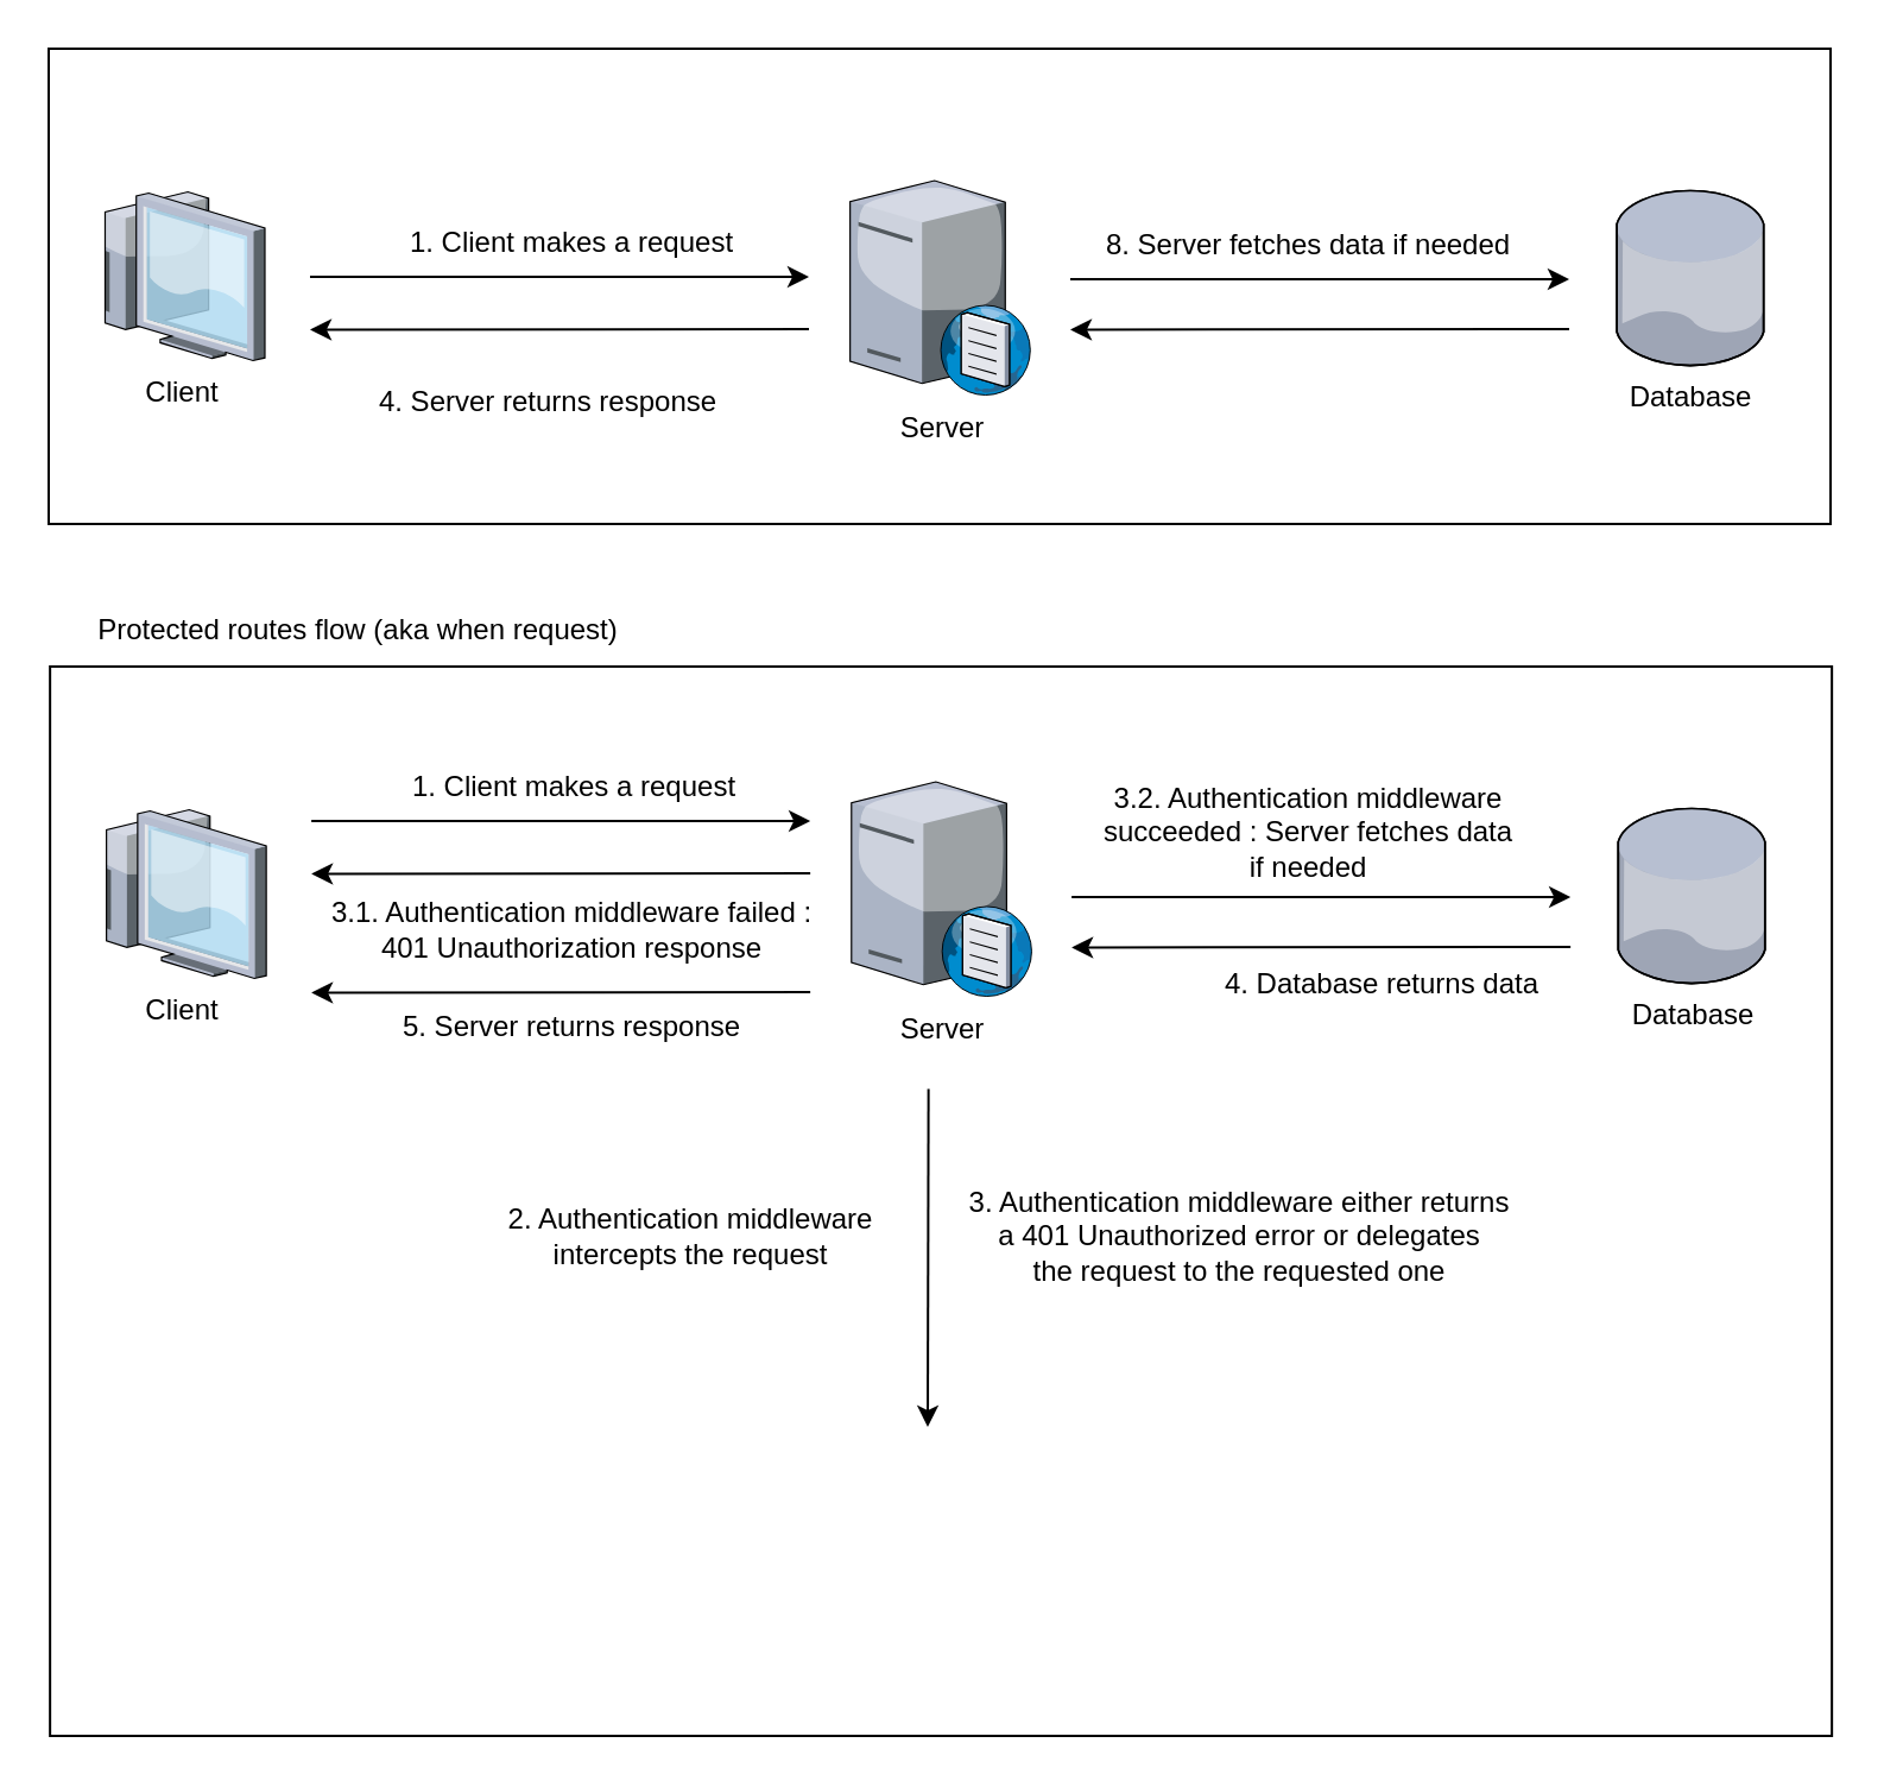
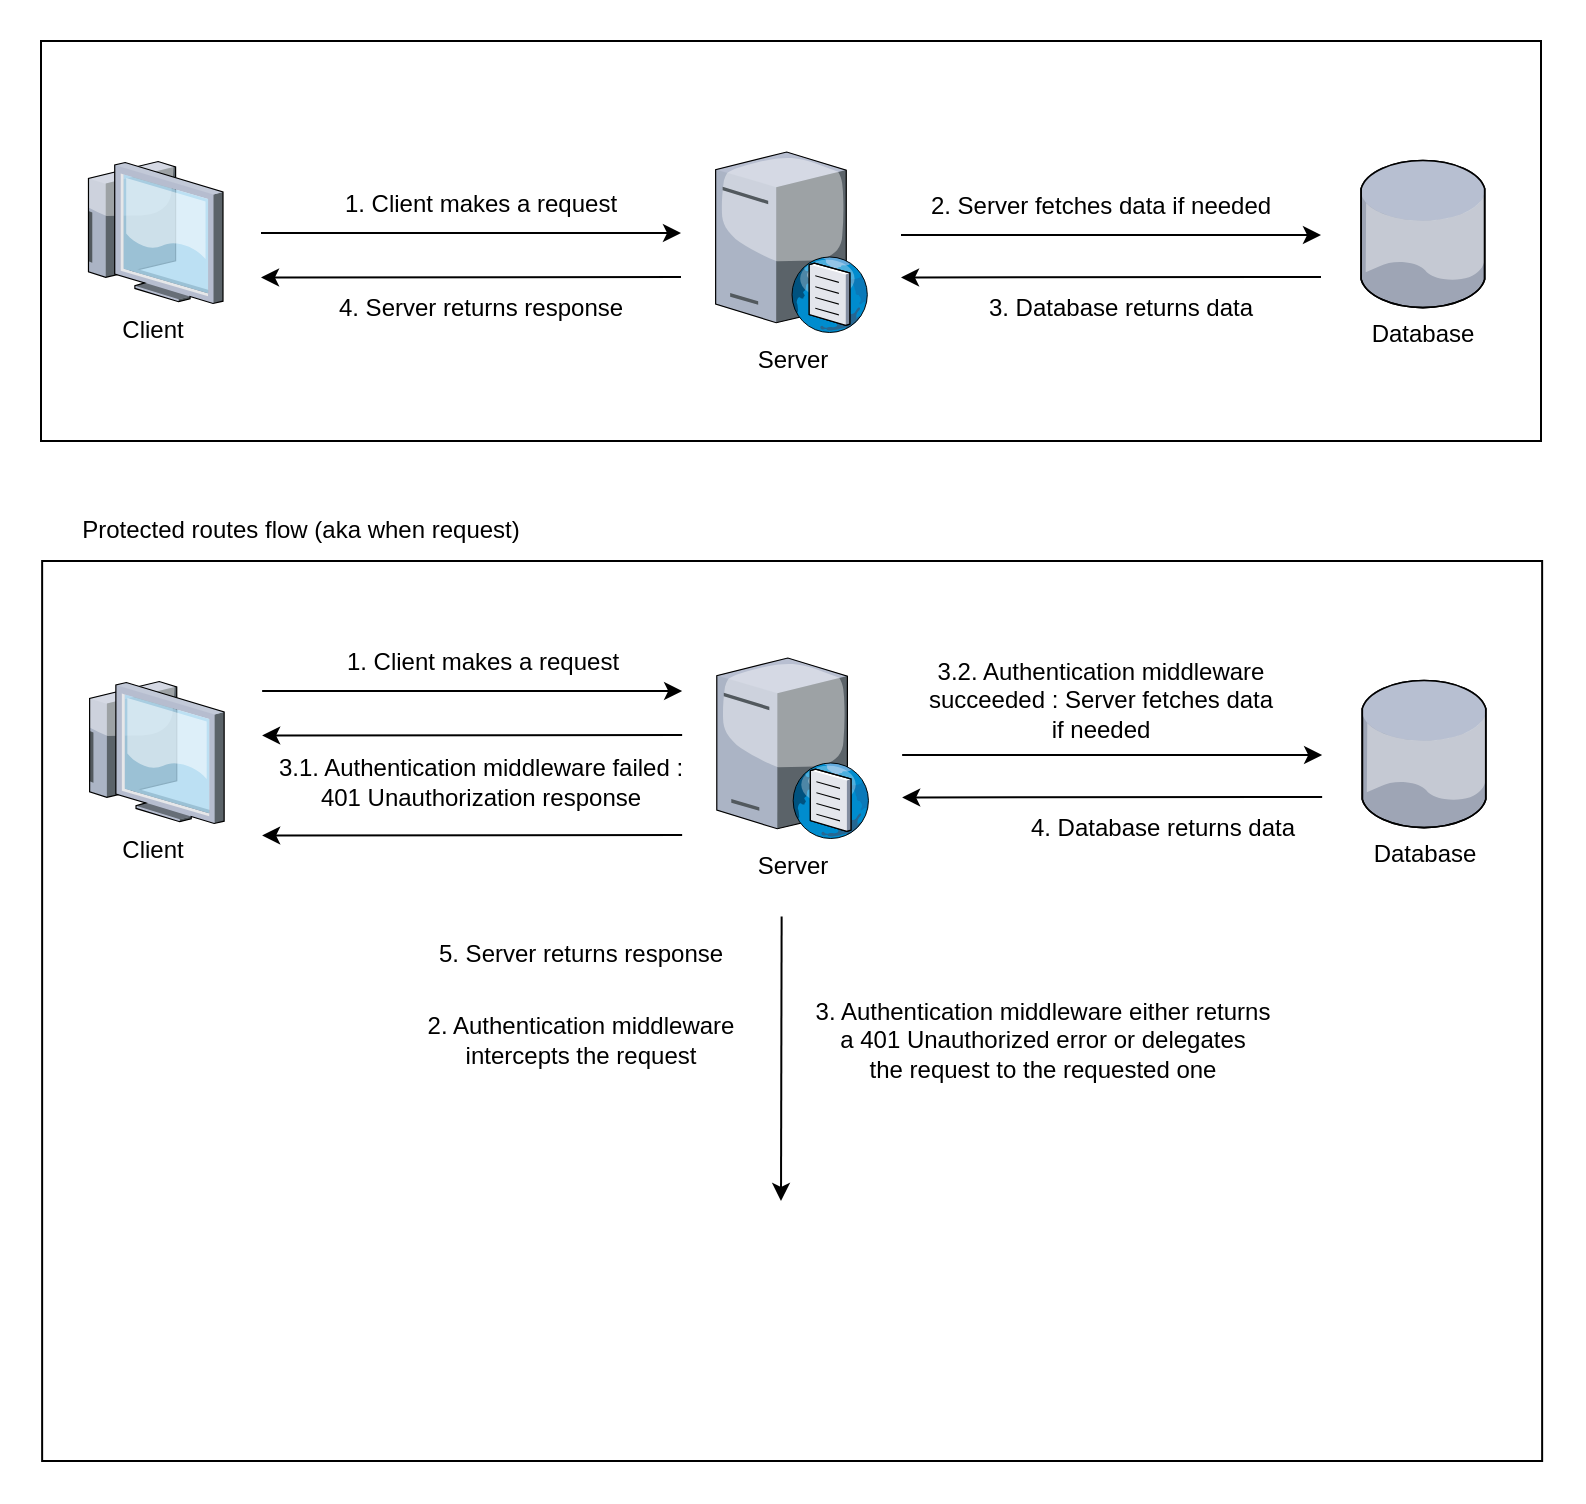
- <mxCell id="10" value="8. Server fetches data if needed" style="text;html=1;align=center;verticalAlign=middle;resizable=0;points=[];autosize=1;strokeColor=none;fillColor=none;" vertex="1" parent="1"><mxGeometry x="455" y="87.75" width="190" height="30" as="geometry" /></mxCell>
+ <mxCell id="10" value="2. Server fetches data if needed" style="text;html=1;align=center;verticalAlign=middle;resizable=0;points=[];autosize=1;strokeColor=none;fillColor=none;" vertex="1" parent="1"><mxGeometry x="455" y="87.75" width="190" height="30" as="geometry" /></mxCell>
+ <mxCell id="12" value="3. Database returns data" style="text;html=1;align=center;verticalAlign=middle;resizable=0;points=[];autosize=1;strokeColor=none;fillColor=none;" vertex="1" parent="1"><mxGeometry x="480" y="139" width="160" height="30" as="geometry" /></mxCell>
- <mxCell id="14" value="4. Server returns response" style="text;html=1;align=center;verticalAlign=middle;resizable=0;points=[];autosize=1;strokeColor=none;fillColor=none;" vertex="1" parent="1"><mxGeometry x="145" y="154" width="170" height="30" as="geometry" /></mxCell>
+ <mxCell id="14" value="4. Server returns response" style="text;html=1;align=center;verticalAlign=middle;resizable=0;points=[];autosize=1;strokeColor=none;fillColor=none;" vertex="1" parent="1"><mxGeometry x="155" y="139" width="170" height="30" as="geometry" /></mxCell>
- <mxCell id="31" value="5. Server returns response" style="text;html=1;align=center;verticalAlign=middle;resizable=0;points=[];autosize=1;strokeColor=none;fillColor=none;" vertex="1" parent="1"><mxGeometry x="155" y="417" width="170" height="30" as="geometry" /></mxCell>
+ <mxCell id="31" value="5. Server returns response" style="text;html=1;align=center;verticalAlign=middle;resizable=0;points=[];autosize=1;strokeColor=none;fillColor=none;" vertex="1" parent="1"><mxGeometry x="205" y="462" width="170" height="30" as="geometry" /></mxCell>
